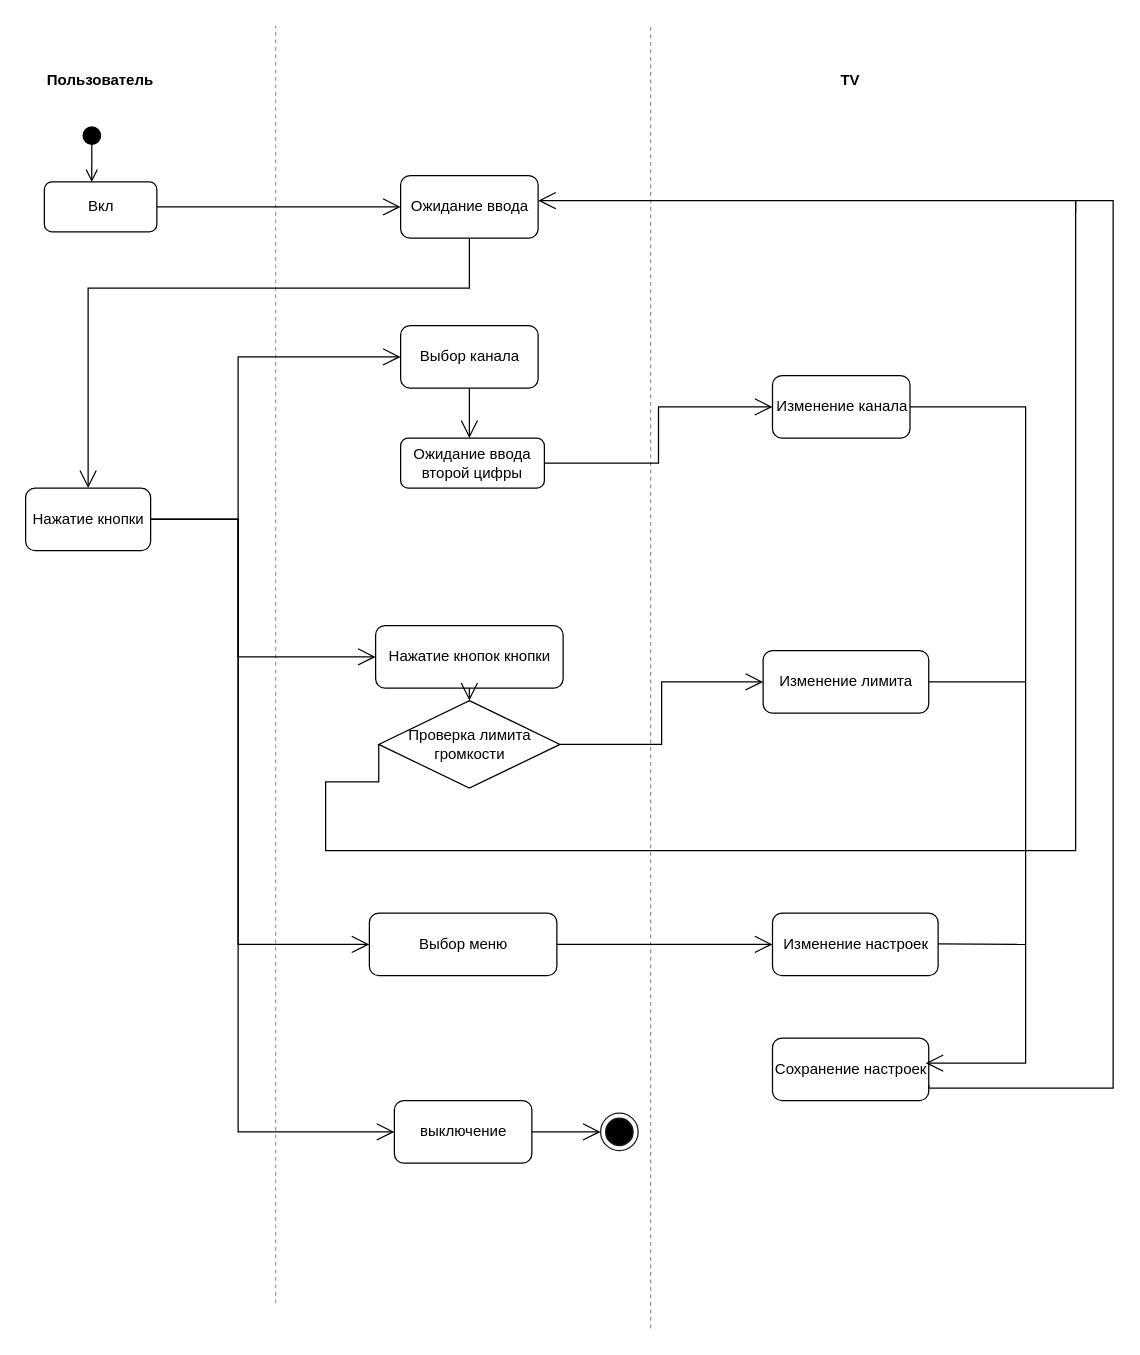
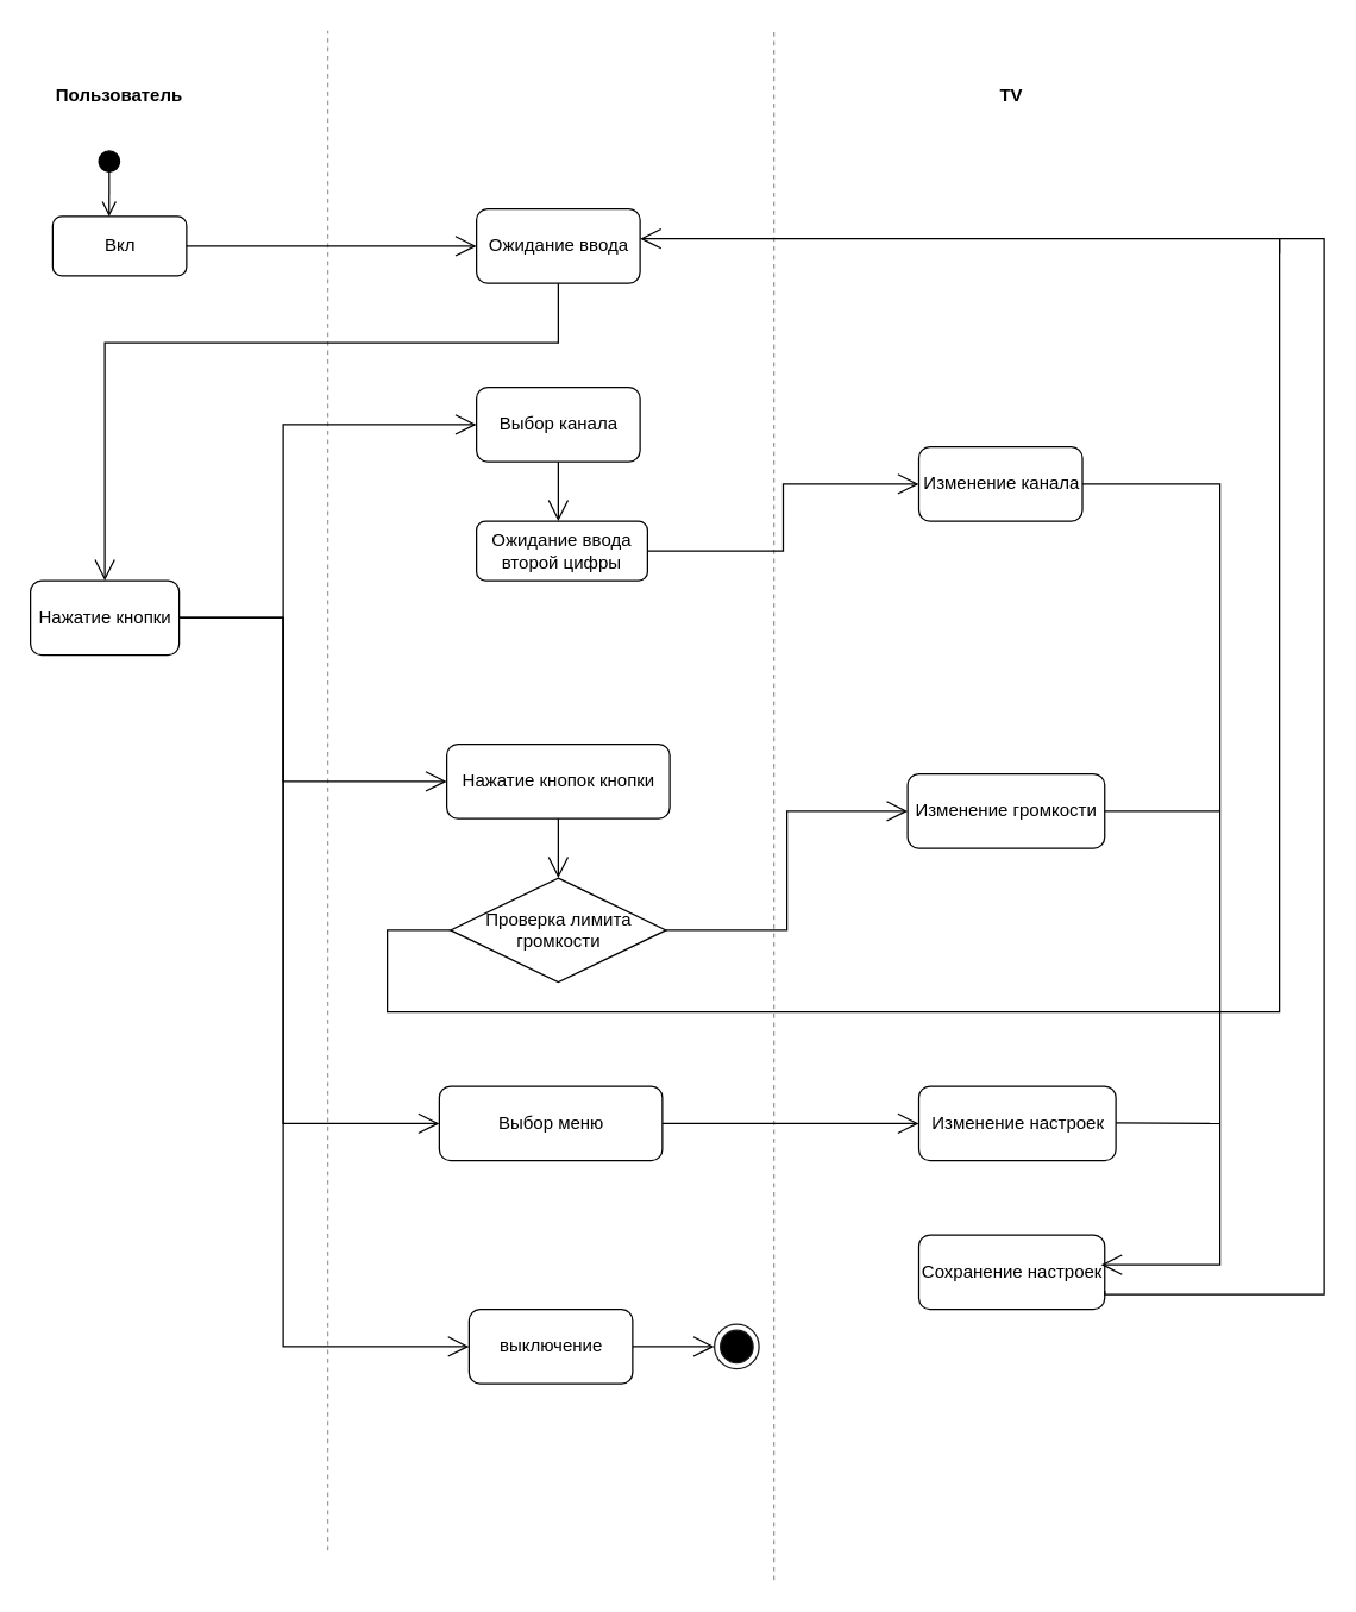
- <mxCell id="15" value="Изменение лимита" style="html=1;rounded=1;" vertex="1" parent="1"><mxGeometry x="610" y="520" width="132.5" height="50" as="geometry" /></mxCell>
+ <mxCell id="15" value="Изменение громкости" style="html=1;rounded=1;" vertex="1" parent="1"><mxGeometry x="610" y="520" width="132.5" height="50" as="geometry" /></mxCell>
- <mxCell id="11" value="Проверка лимита громкости" style="shape=rhombus;perimeter=rhombusPerimeter;whiteSpace=wrap;html=1;align=center;" vertex="1" parent="1"><mxGeometry x="302.5" y="560" width="145" height="70" as="geometry" /></mxCell>
+ <mxCell id="11" value="Проверка лимита громкости" style="shape=rhombus;perimeter=rhombusPerimeter;whiteSpace=wrap;html=1;align=center;" vertex="1" parent="1"><mxGeometry x="302.5" y="590" width="145" height="70" as="geometry" /></mxCell>
